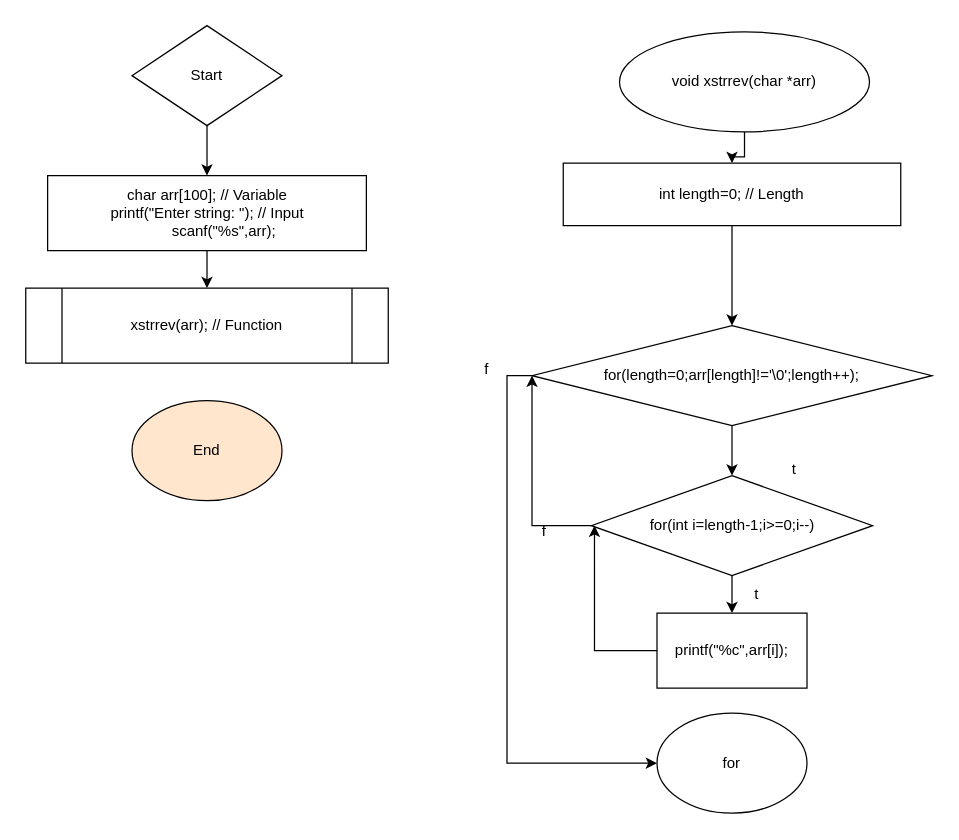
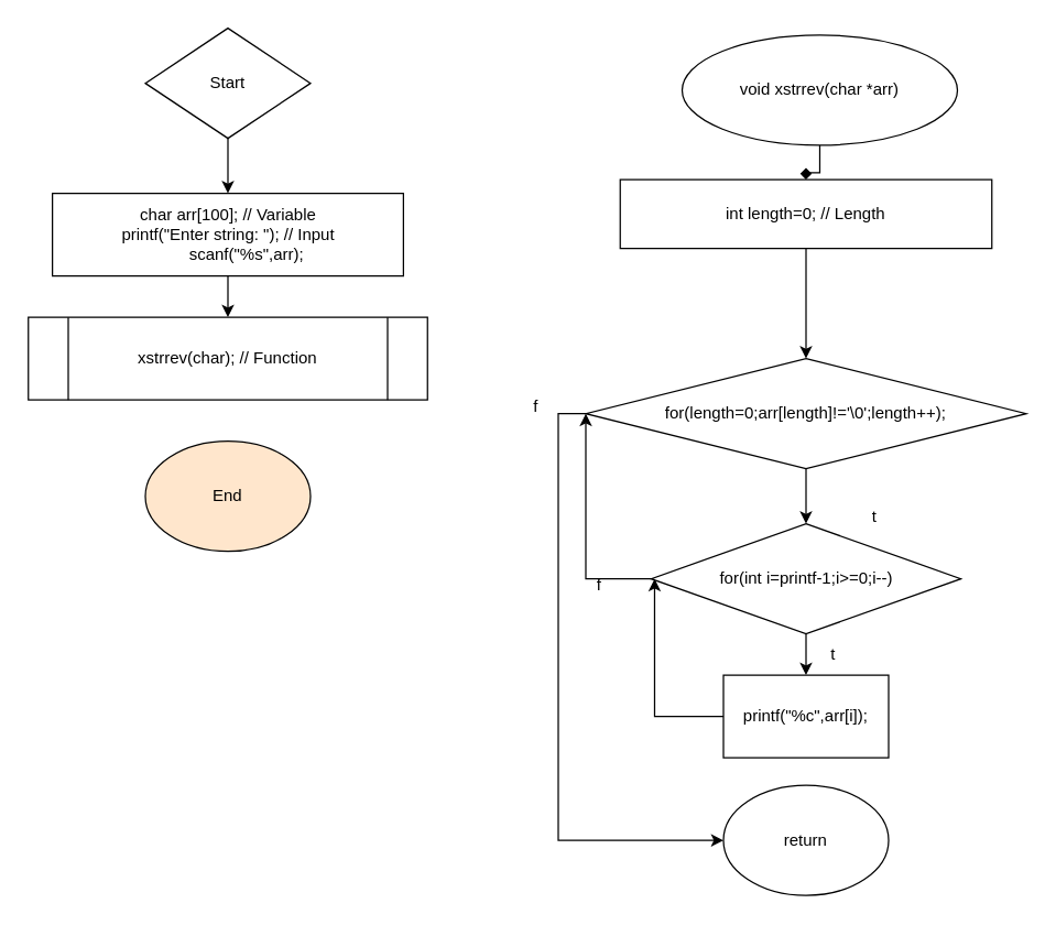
- <mxCell id="8" style="edgeStyle=orthogonalEdgeStyle;rounded=0;orthogonalLoop=1;jettySize=auto;html=1;entryX=0.5;entryY=0;entryDx=0;entryDy=0;" edge="1" parent="1" source="9" target="11"><mxGeometry relative="1" as="geometry" /></mxCell>
+ <mxCell id="8" style="edgeStyle=orthogonalEdgeStyle;rounded=0;orthogonalLoop=1;jettySize=auto;html=1;entryX=0.5;entryY=0;entryDx=0;entryDy=0;endArrow=diamond;" edge="1" parent="1" source="9" target="11"><mxGeometry relative="1" as="geometry" /></mxCell>
- <mxCell id="6" value="xstrrev(arr); // Function" style="shape=process;whiteSpace=wrap;html=1;backgroundOutline=1;" vertex="1" parent="1"><mxGeometry x="20" y="230" width="290" height="60" as="geometry" /></mxCell>
+ <mxCell id="6" value="xstrrev(char); // Function" style="shape=process;whiteSpace=wrap;html=1;backgroundOutline=1;" vertex="1" parent="1"><mxGeometry x="20" y="230" width="290" height="60" as="geometry" /></mxCell>
- <mxCell id="17" value="for(int i=length-1;i&amp;gt;=0;i--)" style="rhombus;whiteSpace=wrap;html=1;" vertex="1" parent="1"><mxGeometry x="472.5" y="380" width="225" height="80" as="geometry" /></mxCell>
+ <mxCell id="17" value="for(int i=printf-1;i&amp;gt;=0;i--)" style="rhombus;whiteSpace=wrap;html=1;" vertex="1" parent="1"><mxGeometry x="472.5" y="380" width="225" height="80" as="geometry" /></mxCell>
- <mxCell id="20" value="for" style="ellipse;whiteSpace=wrap;html=1;" vertex="1" parent="1"><mxGeometry x="525" y="570" width="120" height="80" as="geometry" /></mxCell>
+ <mxCell id="20" value="return" style="ellipse;whiteSpace=wrap;html=1;" vertex="1" parent="1"><mxGeometry x="525" y="570" width="120" height="80" as="geometry" /></mxCell>
